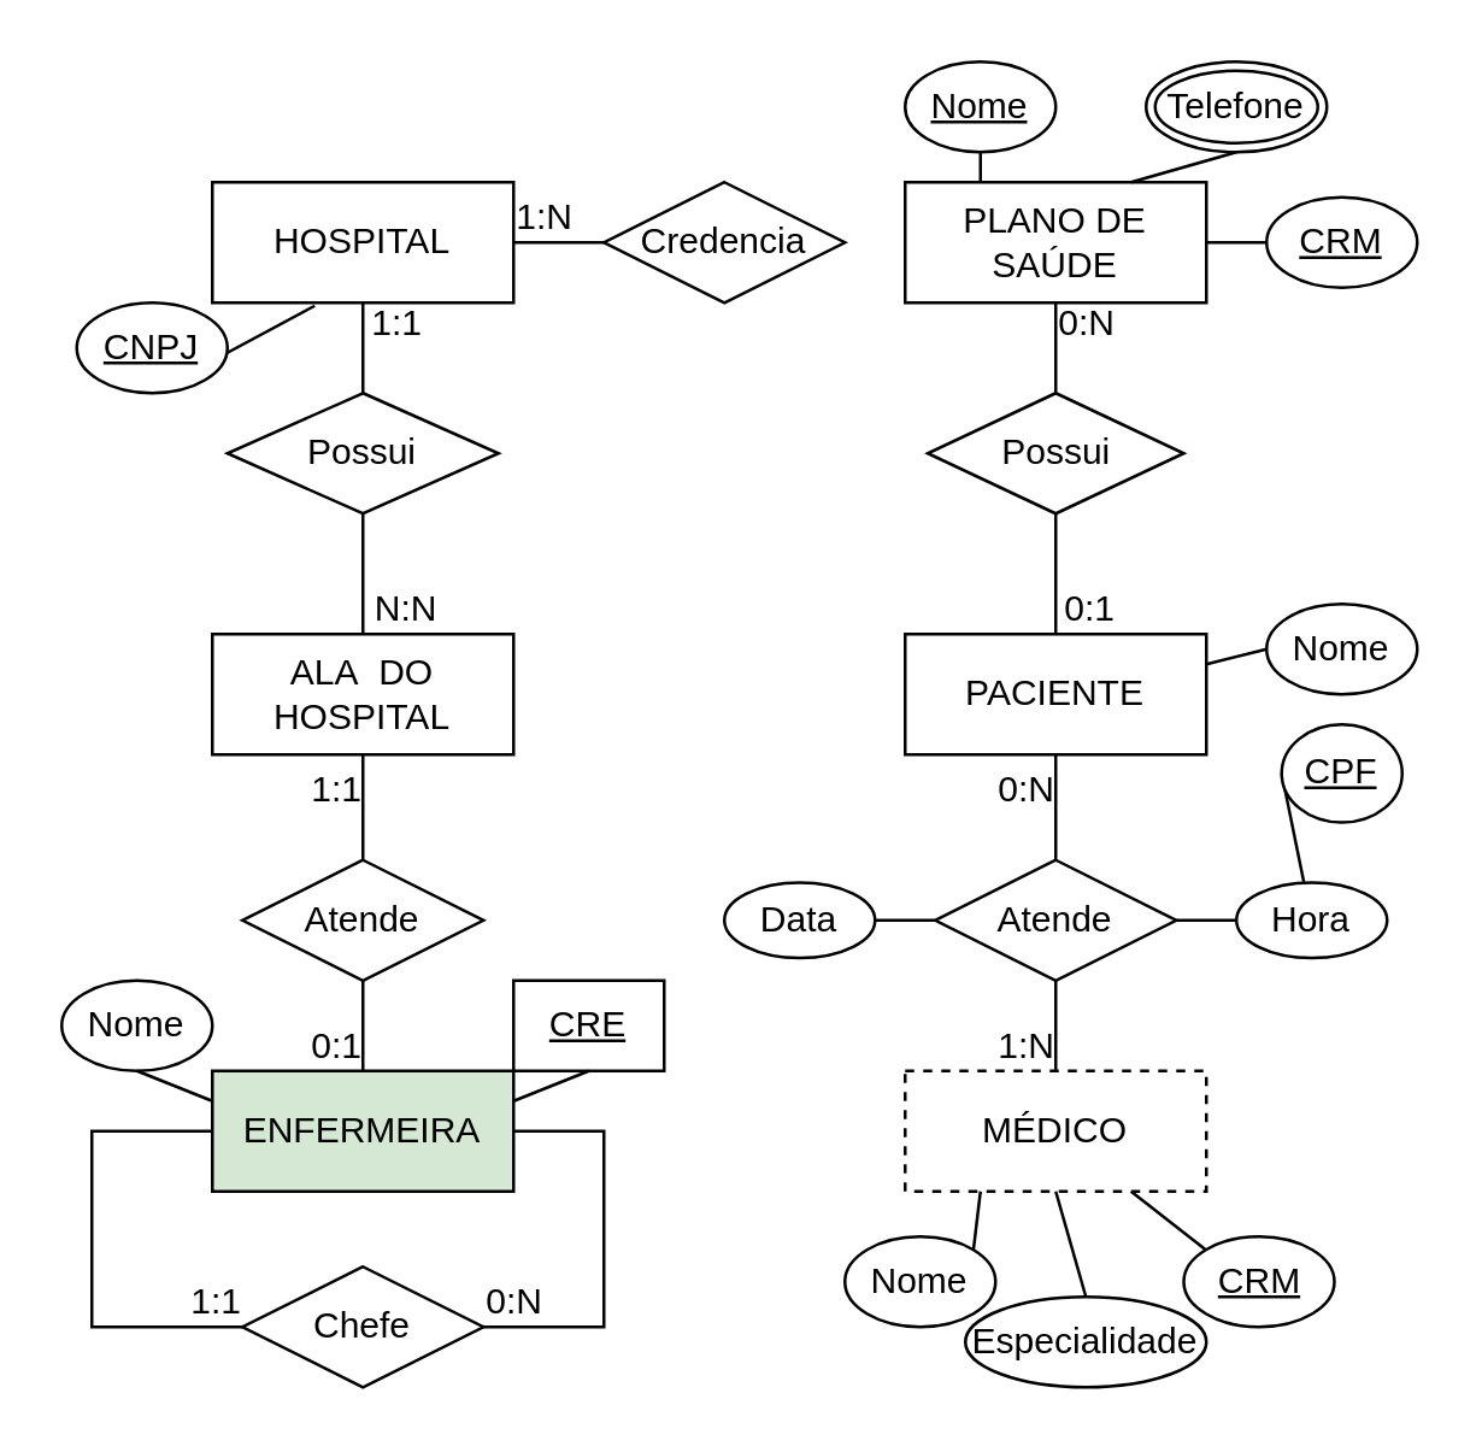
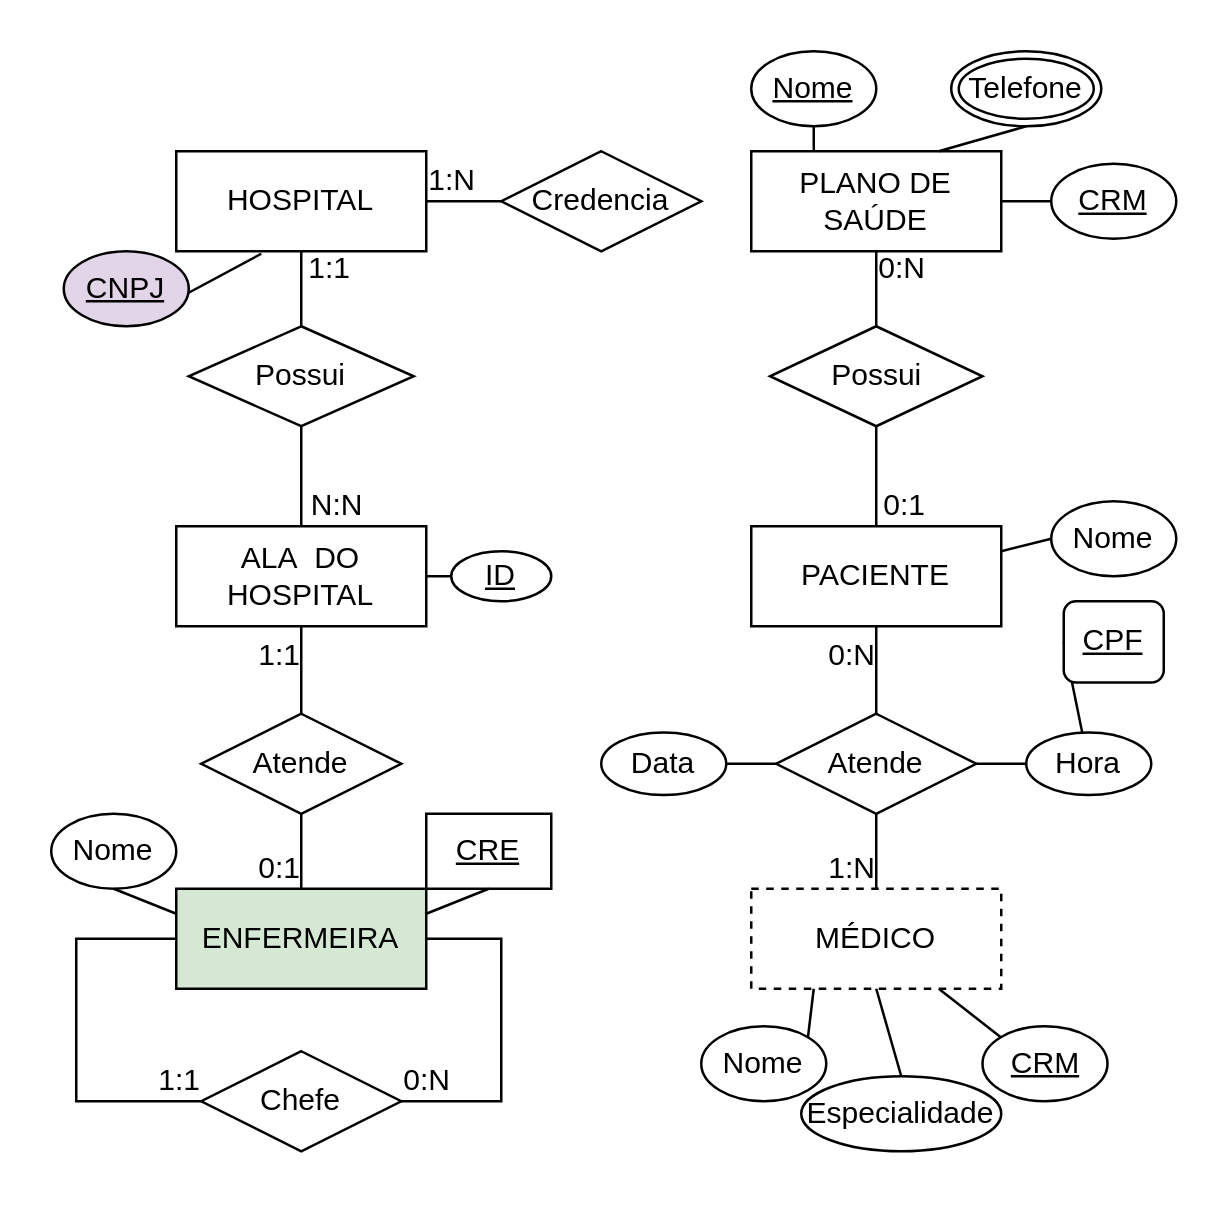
- <mxCell id="35" value="CNPJ" style="ellipse;whiteSpace=wrap;html=1;align=center;fontStyle=4;" vertex="1" parent="1"><mxGeometry x="25" y="100" width="50" height="30" as="geometry" /></mxCell>
+ <mxCell id="35" value="CNPJ" style="ellipse;whiteSpace=wrap;html=1;align=center;fontStyle=4;fillColor=#e1d5e7;" vertex="1" parent="1"><mxGeometry x="25" y="100" width="50" height="30" as="geometry" /></mxCell>
+ <mxCell id="40" value="" style="endArrow=none;html=1;rounded=0;exitX=0;exitY=0.5;exitDx=0;exitDy=0;entryX=1;entryY=0.5;entryDx=0;entryDy=0;" edge="1" parent="1" source="42" target="38"><mxGeometry relative="1" as="geometry"><mxPoint x="-170" y="-60" as="sourcePoint" /><mxPoint x="-10" y="-60" as="targetPoint" /></mxGeometry></mxCell>
+ <mxCell id="42" value="ID" style="ellipse;whiteSpace=wrap;html=1;align=center;fontStyle=4;" vertex="1" parent="1"><mxGeometry x="180" y="220" width="40" height="20" as="geometry" /></mxCell>
- <mxCell id="36" value="CPF" style="ellipse;whiteSpace=wrap;html=1;align=center;fontStyle=4;" vertex="1" parent="1"><mxGeometry x="425" y="240" width="40" height="32.5" as="geometry" /></mxCell>
+ <mxCell id="36" value="CPF" style="whiteSpace=wrap;html=1;align=center;fontStyle=4;rounded=1;" vertex="1" parent="1"><mxGeometry x="425" y="240" width="40" height="32.5" as="geometry" /></mxCell>
